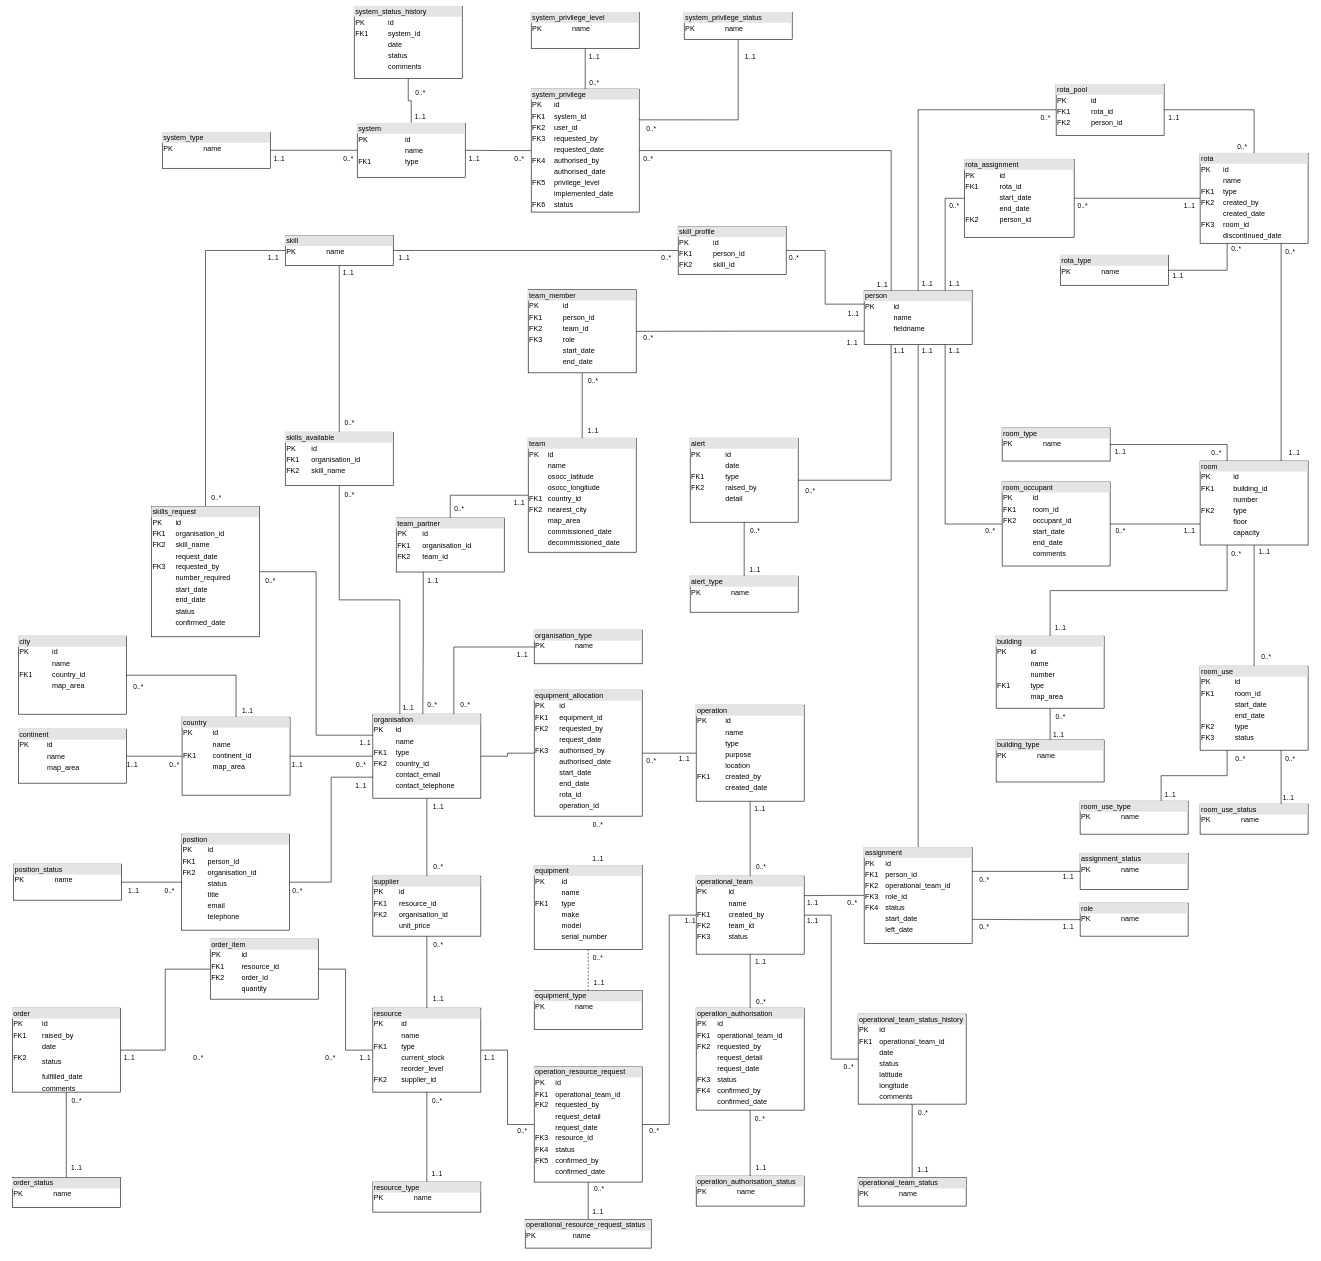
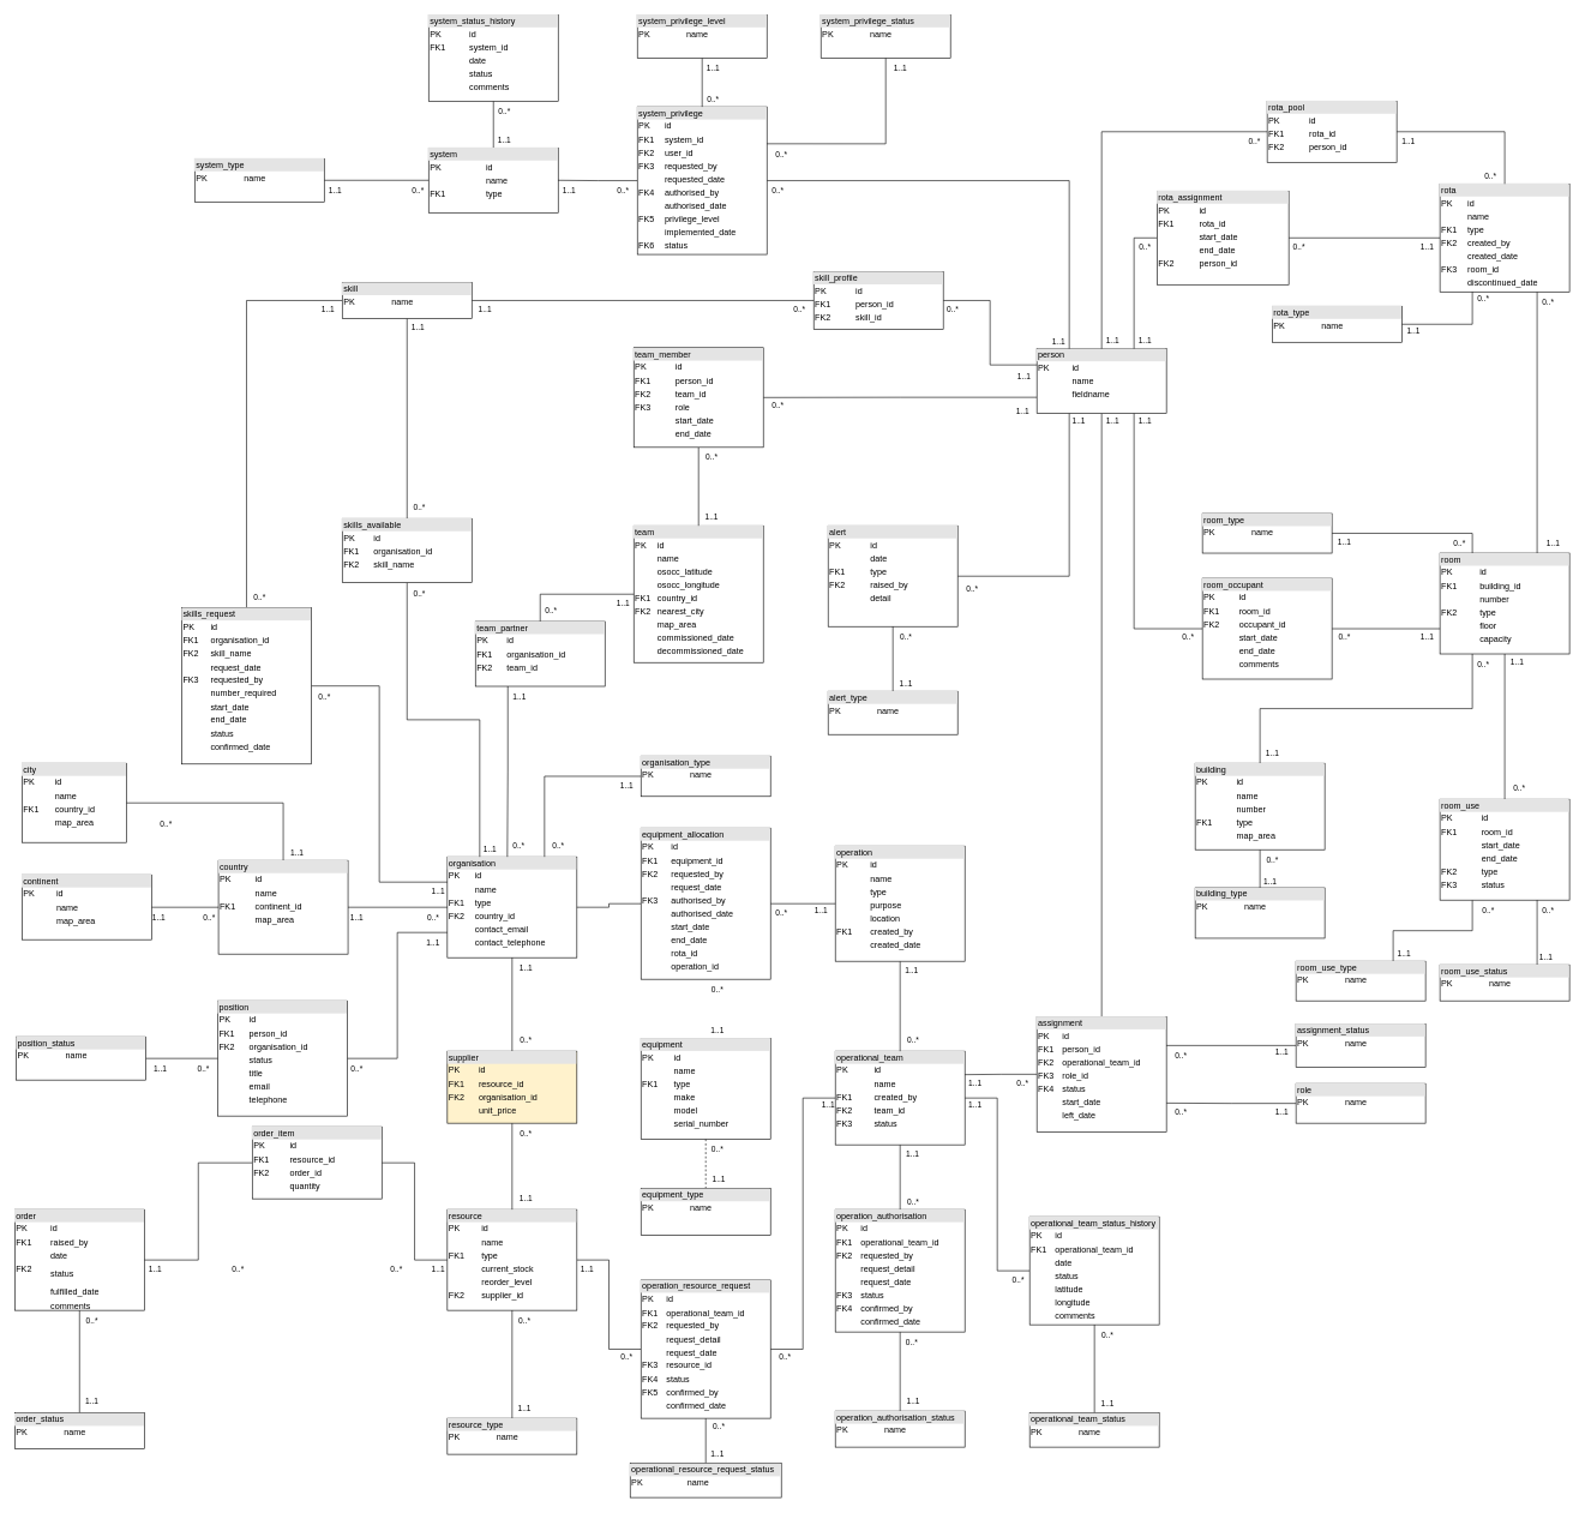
- <mxCell id="230" value="&lt;div style=&quot;box-sizing:border-box;width:100%;background:#e4e4e4;padding:2px;&quot;&gt;system_privilege_status&lt;/div&gt;&lt;table style=&quot;width:100%;font-size:1em;&quot; cellpadding=&quot;2&quot; cellspacing=&quot;0&quot;&gt;&lt;tbody&gt;&lt;tr&gt;&lt;td&gt;PK&lt;br&gt;&lt;/td&gt;&lt;td&gt;name&lt;/td&gt;&lt;/tr&gt;&lt;/tbody&gt;&lt;/table&gt;" style="verticalAlign=top;align=left;overflow=fill;html=1;whiteSpace=wrap;" vertex="1" parent="1"><mxGeometry x="1140" y="20" width="180" height="45" as="geometry" /></mxCell>
+ <mxCell id="230" value="&lt;div style=&quot;box-sizing:border-box;width:100%;background:#e4e4e4;padding:2px;&quot;&gt;system_privilege_status&lt;/div&gt;&lt;table style=&quot;width:100%;font-size:1em;&quot; cellpadding=&quot;2&quot; cellspacing=&quot;0&quot;&gt;&lt;tbody&gt;&lt;tr&gt;&lt;td&gt;PK&lt;br&gt;&lt;/td&gt;&lt;td&gt;name&lt;/td&gt;&lt;/tr&gt;&lt;/tbody&gt;&lt;/table&gt;" style="verticalAlign=top;align=left;overflow=fill;html=1;whiteSpace=wrap;" vertex="1" parent="1"><mxGeometry x="1140" y="20" width="180" height="60" as="geometry" /></mxCell>
- <mxCell id="60" value="&lt;div style=&quot;box-sizing:border-box;width:100%;background:#e4e4e4;padding:2px;&quot;&gt;system_status_history&lt;/div&gt;&lt;table style=&quot;width:100%;font-size:1em;&quot; cellpadding=&quot;2&quot; cellspacing=&quot;0&quot;&gt;&lt;tbody&gt;&lt;tr&gt;&lt;td&gt;PK&lt;/td&gt;&lt;td&gt;id&lt;/td&gt;&lt;/tr&gt;&lt;tr&gt;&lt;td&gt;FK1&lt;/td&gt;&lt;td&gt;system_id&lt;/td&gt;&lt;/tr&gt;&lt;tr&gt;&lt;td&gt;&lt;/td&gt;&lt;td&gt;date&lt;/td&gt;&lt;/tr&gt;&lt;tr&gt;&lt;td&gt;&lt;br&gt;&lt;/td&gt;&lt;td&gt;status&lt;/td&gt;&lt;/tr&gt;&lt;tr&gt;&lt;td&gt;&lt;br&gt;&lt;/td&gt;&lt;td&gt;comments&lt;/td&gt;&lt;/tr&gt;&lt;/tbody&gt;&lt;/table&gt;" style="verticalAlign=top;align=left;overflow=fill;html=1;whiteSpace=wrap;" parent="1" vertex="1"><mxGeometry x="590" y="10" width="180" height="120" as="geometry" /></mxCell>
+ <mxCell id="60" value="&lt;div style=&quot;box-sizing:border-box;width:100%;background:#e4e4e4;padding:2px;&quot;&gt;system_status_history&lt;/div&gt;&lt;table style=&quot;width:100%;font-size:1em;&quot; cellpadding=&quot;2&quot; cellspacing=&quot;0&quot;&gt;&lt;tbody&gt;&lt;tr&gt;&lt;td&gt;PK&lt;/td&gt;&lt;td&gt;id&lt;/td&gt;&lt;/tr&gt;&lt;tr&gt;&lt;td&gt;FK1&lt;/td&gt;&lt;td&gt;system_id&lt;/td&gt;&lt;/tr&gt;&lt;tr&gt;&lt;td&gt;&lt;/td&gt;&lt;td&gt;date&lt;/td&gt;&lt;/tr&gt;&lt;tr&gt;&lt;td&gt;&lt;br&gt;&lt;/td&gt;&lt;td&gt;status&lt;/td&gt;&lt;/tr&gt;&lt;tr&gt;&lt;td&gt;&lt;br&gt;&lt;/td&gt;&lt;td&gt;comments&lt;/td&gt;&lt;/tr&gt;&lt;/tbody&gt;&lt;/table&gt;" style="verticalAlign=top;align=left;overflow=fill;html=1;whiteSpace=wrap;" parent="1" vertex="1"><mxGeometry x="595" y="20" width="180" height="120" as="geometry" /></mxCell>
- <mxCell id="37" value="&lt;div style=&quot;box-sizing:border-box;width:100%;background:#e4e4e4;padding:2px;&quot;&gt;city&lt;/div&gt;&lt;table style=&quot;width:100%;font-size:1em;&quot; cellpadding=&quot;2&quot; cellspacing=&quot;0&quot;&gt;&lt;tbody&gt;&lt;tr&gt;&lt;td&gt;PK&lt;/td&gt;&lt;td&gt;id&lt;/td&gt;&lt;/tr&gt;&lt;tr&gt;&lt;td&gt;&lt;br&gt;&lt;/td&gt;&lt;td&gt;name&lt;/td&gt;&lt;/tr&gt;&lt;tr&gt;&lt;td&gt;FK1&lt;/td&gt;&lt;td&gt;country_id&lt;/td&gt;&lt;/tr&gt;&lt;tr&gt;&lt;td&gt;&lt;br&gt;&lt;/td&gt;&lt;td&gt;map_area&lt;/td&gt;&lt;/tr&gt;&lt;/tbody&gt;&lt;/table&gt;" style="verticalAlign=top;align=left;overflow=fill;html=1;whiteSpace=wrap;" parent="1" vertex="1"><mxGeometry x="30" y="1060" width="180" height="130" as="geometry" /></mxCell>
+ <mxCell id="37" value="&lt;div style=&quot;box-sizing:border-box;width:100%;background:#e4e4e4;padding:2px;&quot;&gt;city&lt;/div&gt;&lt;table style=&quot;width:100%;font-size:1em;&quot; cellpadding=&quot;2&quot; cellspacing=&quot;0&quot;&gt;&lt;tbody&gt;&lt;tr&gt;&lt;td&gt;PK&lt;/td&gt;&lt;td&gt;id&lt;/td&gt;&lt;/tr&gt;&lt;tr&gt;&lt;td&gt;&lt;br&gt;&lt;/td&gt;&lt;td&gt;name&lt;/td&gt;&lt;/tr&gt;&lt;tr&gt;&lt;td&gt;FK1&lt;/td&gt;&lt;td&gt;country_id&lt;/td&gt;&lt;/tr&gt;&lt;tr&gt;&lt;td&gt;&lt;br&gt;&lt;/td&gt;&lt;td&gt;map_area&lt;/td&gt;&lt;/tr&gt;&lt;/tbody&gt;&lt;/table&gt;" style="verticalAlign=top;align=left;overflow=fill;html=1;whiteSpace=wrap;" parent="1" vertex="1"><mxGeometry x="30" y="1060" width="145" height="110" as="geometry" /></mxCell>
- <mxCell id="89" value="&lt;div style=&quot;box-sizing:border-box;width:100%;background:#e4e4e4;padding:2px;&quot;&gt;supplier&lt;/div&gt;&lt;table style=&quot;width:100%;font-size:1em;&quot; cellpadding=&quot;2&quot; cellspacing=&quot;0&quot;&gt;&lt;tbody&gt;&lt;tr&gt;&lt;td&gt;PK&lt;/td&gt;&lt;td&gt;id&lt;/td&gt;&lt;/tr&gt;&lt;tr&gt;&lt;td&gt;FK1&lt;/td&gt;&lt;td&gt;resource_id&lt;/td&gt;&lt;/tr&gt;&lt;tr&gt;&lt;td&gt;FK2&lt;/td&gt;&lt;td&gt;organisation_id&lt;/td&gt;&lt;/tr&gt;&lt;tr&gt;&lt;td&gt;&lt;br&gt;&lt;/td&gt;&lt;td&gt;unit_price&lt;/td&gt;&lt;/tr&gt;&lt;/tbody&gt;&lt;/table&gt;" style="verticalAlign=top;align=left;overflow=fill;html=1;whiteSpace=wrap;" parent="1" vertex="1"><mxGeometry x="621" y="1460" width="180" height="100" as="geometry" /></mxCell>
+ <mxCell id="89" value="&lt;div style=&quot;box-sizing:border-box;width:100%;background:#e4e4e4;padding:2px;&quot;&gt;supplier&lt;/div&gt;&lt;table style=&quot;width:100%;font-size:1em;&quot; cellpadding=&quot;2&quot; cellspacing=&quot;0&quot;&gt;&lt;tbody&gt;&lt;tr&gt;&lt;td&gt;PK&lt;/td&gt;&lt;td&gt;id&lt;/td&gt;&lt;/tr&gt;&lt;tr&gt;&lt;td&gt;FK1&lt;/td&gt;&lt;td&gt;resource_id&lt;/td&gt;&lt;/tr&gt;&lt;tr&gt;&lt;td&gt;FK2&lt;/td&gt;&lt;td&gt;organisation_id&lt;/td&gt;&lt;/tr&gt;&lt;tr&gt;&lt;td&gt;&lt;br&gt;&lt;/td&gt;&lt;td&gt;unit_price&lt;/td&gt;&lt;/tr&gt;&lt;/tbody&gt;&lt;/table&gt;" style="verticalAlign=top;align=left;overflow=fill;html=1;whiteSpace=wrap;fillColor=#fff2cc;" parent="1" vertex="1"><mxGeometry x="621" y="1460" width="180" height="100" as="geometry" /></mxCell>
